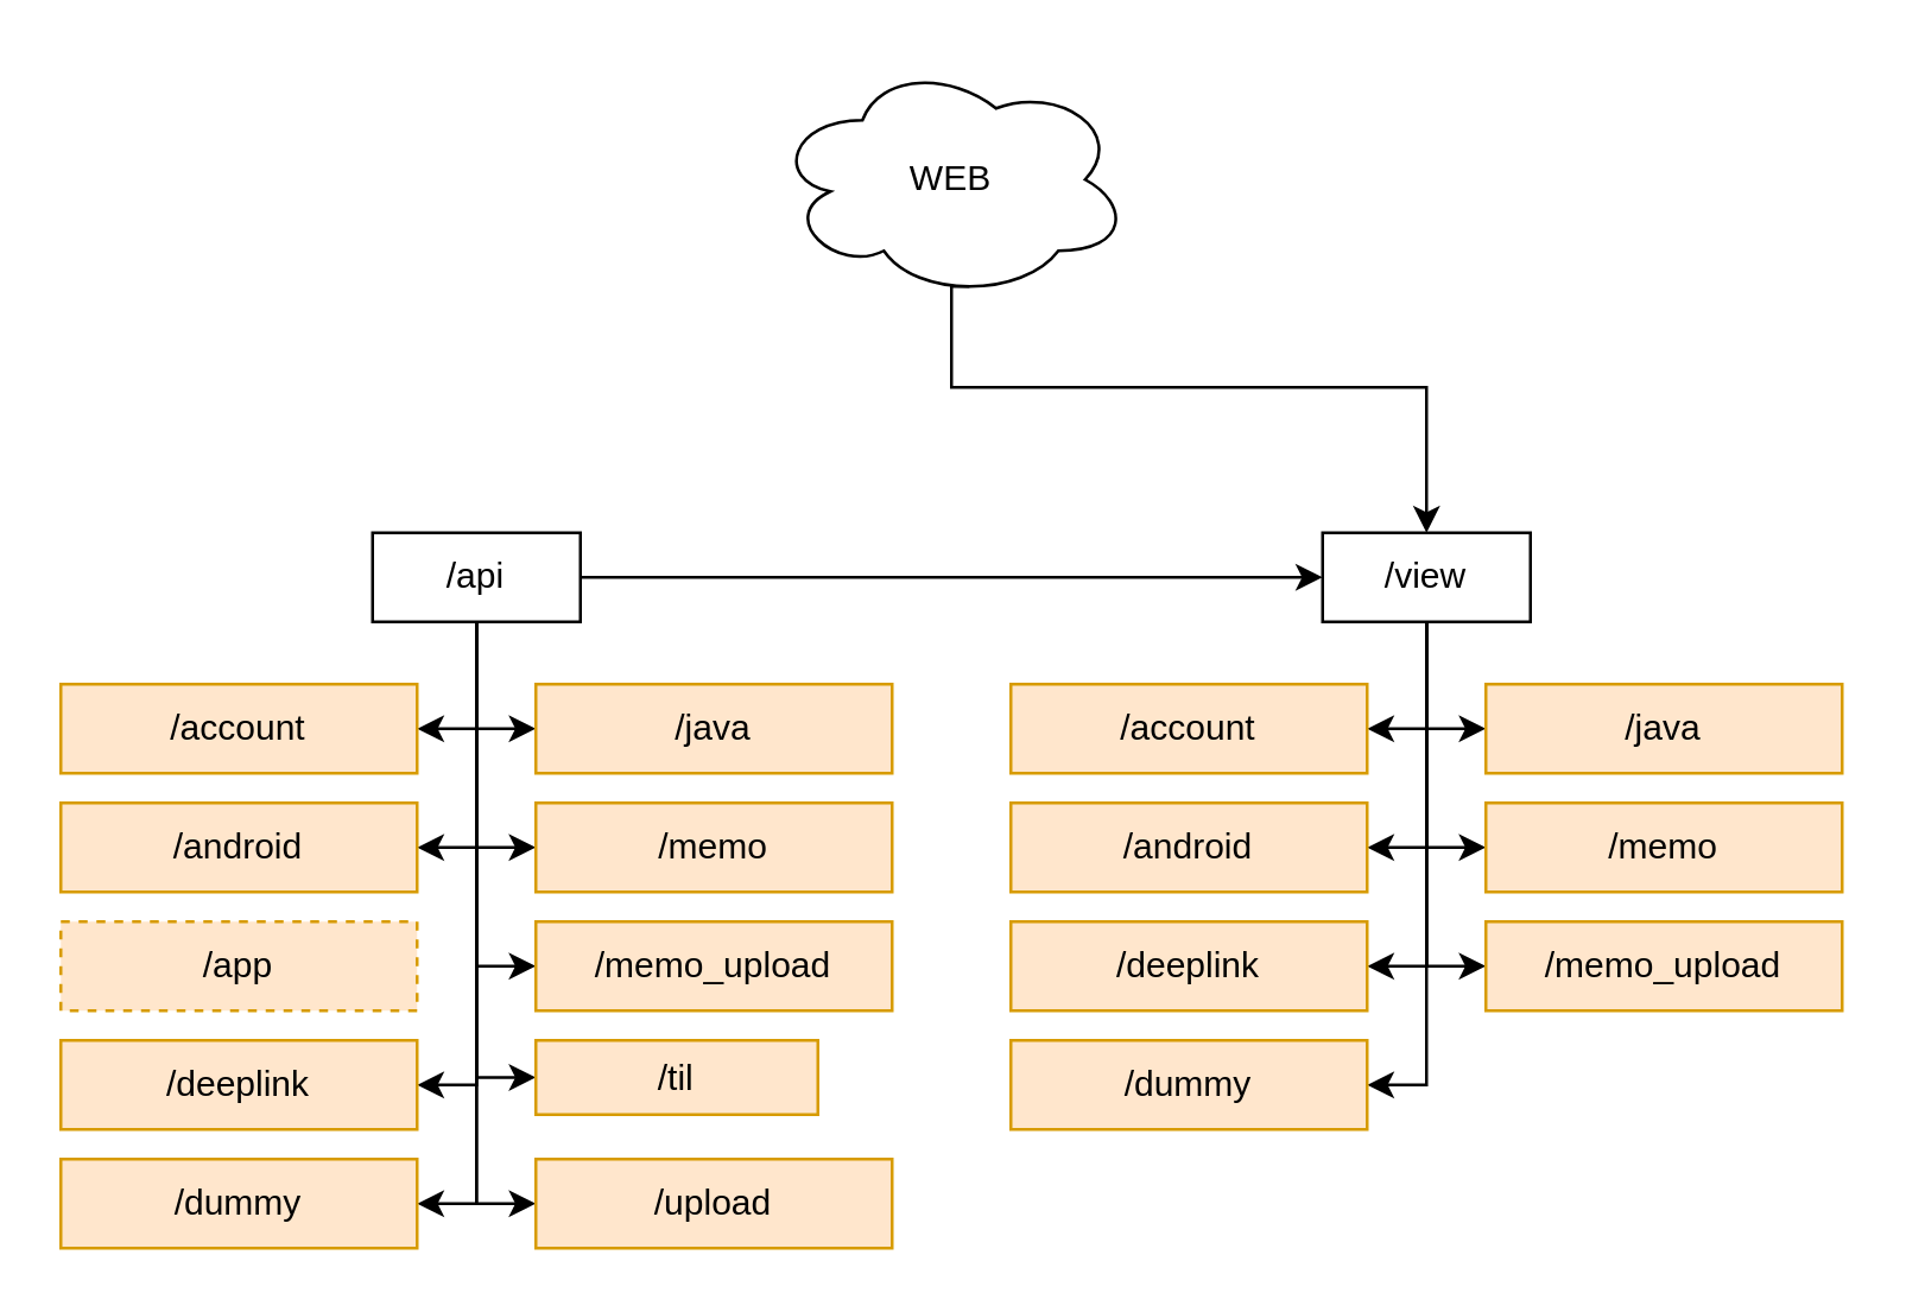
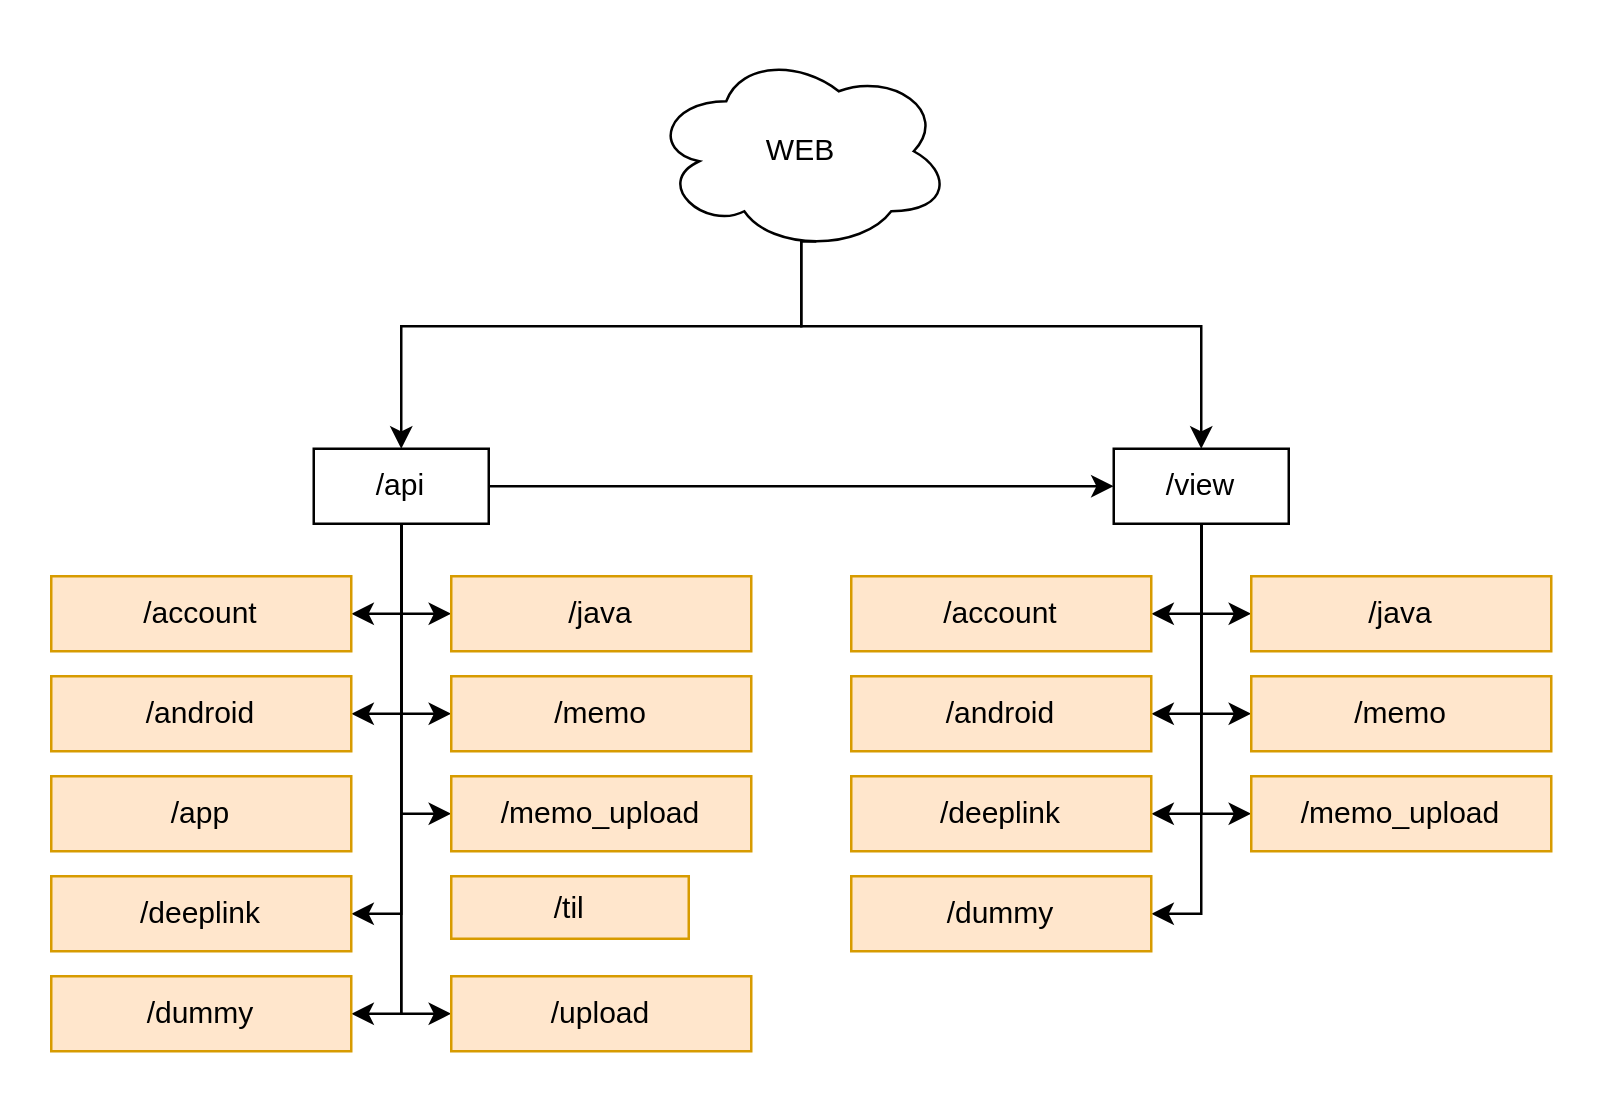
+ <mxCell id="2" style="edgeStyle=orthogonalEdgeStyle;rounded=0;orthogonalLoop=1;jettySize=auto;html=1;exitX=0.55;exitY=0.95;exitDx=0;exitDy=0;exitPerimeter=0;entryX=0.5;entryY=0;entryDx=0;entryDy=0;" edge="1" parent="1" source="4" target="15"><mxGeometry relative="1" as="geometry"><Array as="points"><mxPoint x="320" y="96" /><mxPoint x="320" y="130" /><mxPoint x="160" y="130" /><mxPoint x="160" y="178" /></Array></mxGeometry></mxCell>
- <mxCell id="24" value="/app" style="rounded=0;whiteSpace=wrap;html=1;fillColor=#ffe6cc;strokeColor=#d79b00;dashed=1;" vertex="1" parent="1"><mxGeometry x="20" y="310" width="120" height="30" as="geometry" /></mxCell>
+ <mxCell id="24" value="/app" style="rounded=0;whiteSpace=wrap;html=1;fillColor=#ffe6cc;strokeColor=#d79b00;" vertex="1" parent="1"><mxGeometry x="20" y="310" width="120" height="30" as="geometry" /></mxCell>
- <mxCell id="11" style="edgeStyle=orthogonalEdgeStyle;rounded=0;orthogonalLoop=1;jettySize=auto;html=1;entryX=0;entryY=0.5;entryDx=0;entryDy=0;" edge="1" parent="1" source="15" target="32"><mxGeometry relative="1" as="geometry" /></mxCell>
